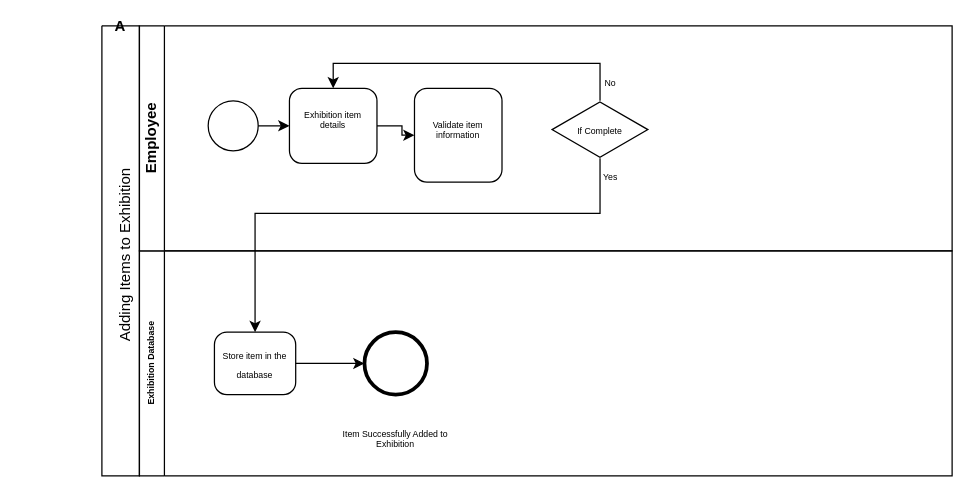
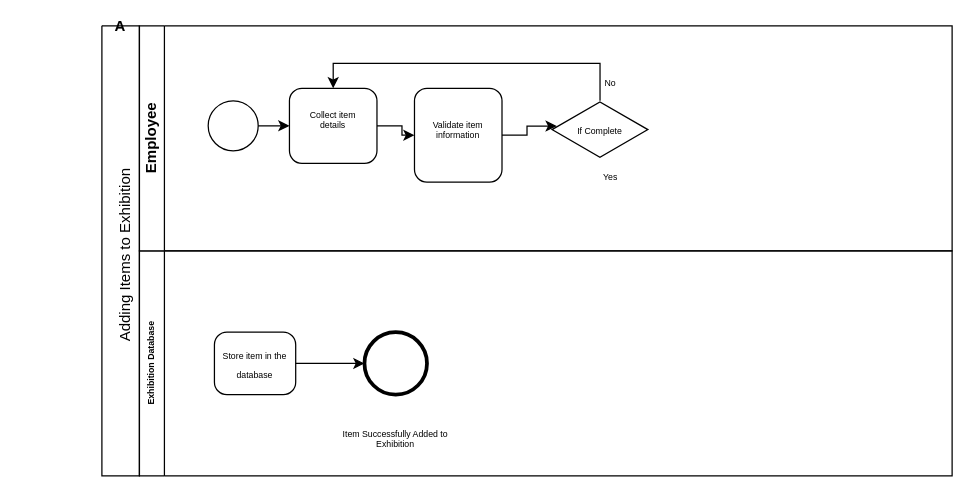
- <mxCell id="11" value="&#10;Exhibition item details&#10;&#10;" style="text;html=1;align=center;verticalAlign=middle;whiteSpace=wrap;rounded=0;fontSize=7;" vertex="1" parent="10"><mxGeometry x="5" y="15" width="60" height="30" as="geometry" /></mxCell>
+ <mxCell id="11" value="&#10;Collect item details&#10;&#10;" style="text;html=1;align=center;verticalAlign=middle;whiteSpace=wrap;rounded=0;fontSize=7;" vertex="1" parent="10"><mxGeometry x="5" y="15" width="60" height="30" as="geometry" /></mxCell>
+ <mxCell id="15" style="edgeStyle=orthogonalEdgeStyle;rounded=0;orthogonalLoop=1;jettySize=auto;html=1;entryX=0.049;entryY=0.439;entryDx=0;entryDy=0;entryPerimeter=0;" edge="1" parent="7" source="13" target="14"><mxGeometry relative="1" as="geometry" /></mxCell>
- <mxCell id="20" style="edgeStyle=orthogonalEdgeStyle;rounded=0;orthogonalLoop=1;jettySize=auto;html=1;entryX=0.5;entryY=0;entryDx=0;entryDy=0;entryPerimeter=0;" edge="1" parent="1" source="14" target="3"><mxGeometry relative="1" as="geometry"><Array as="points"><mxPoint x="479" y="170" /><mxPoint x="204" y="170" /></Array></mxGeometry></mxCell>
